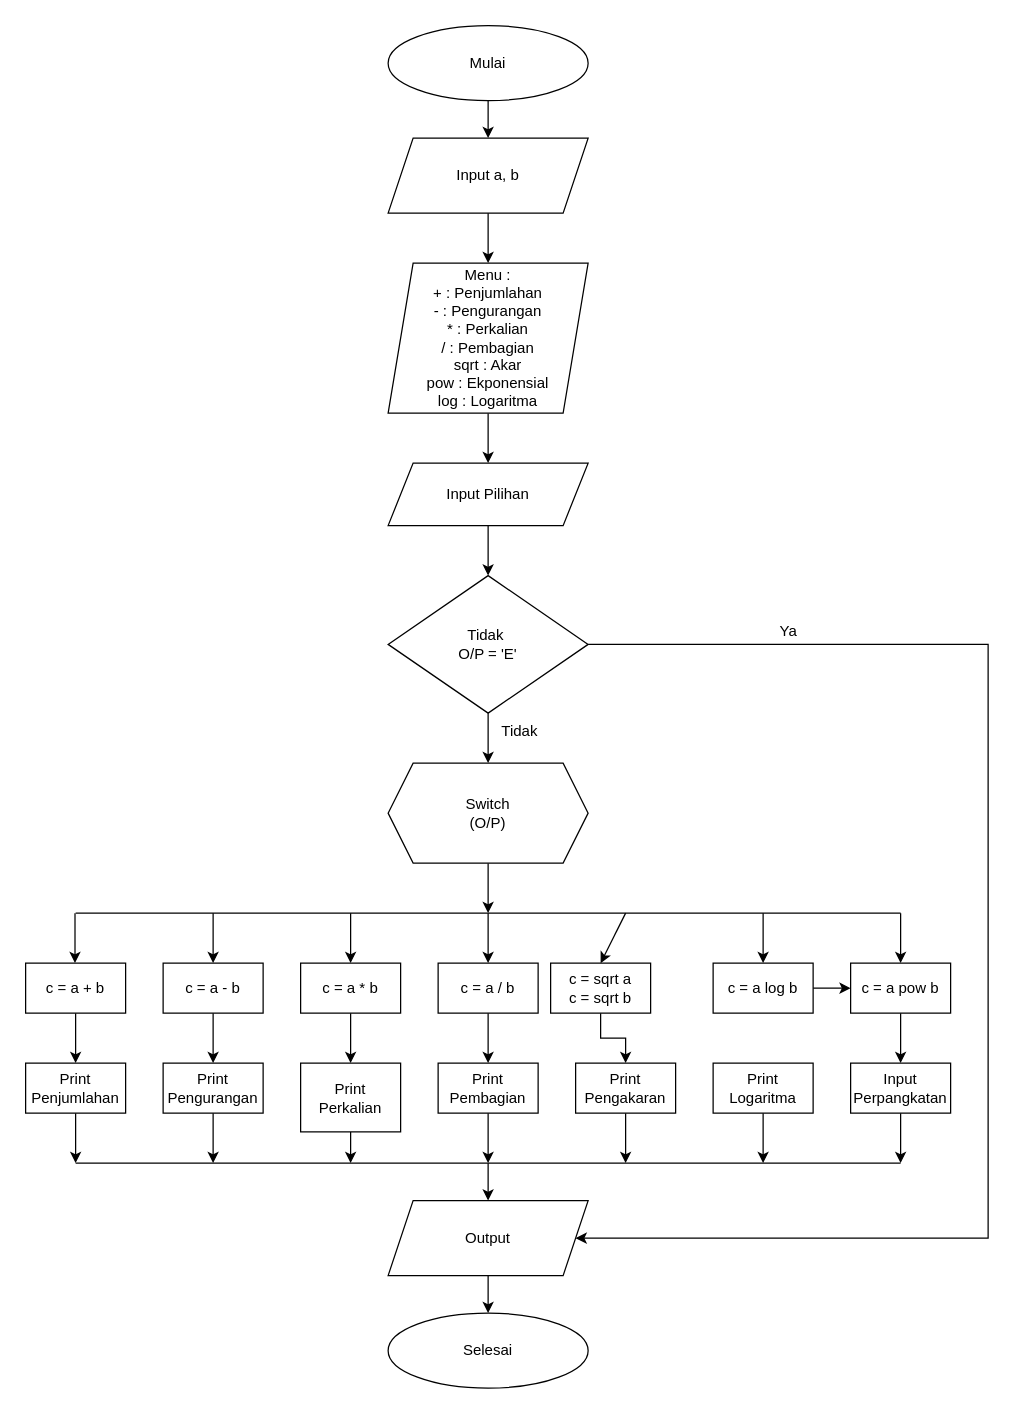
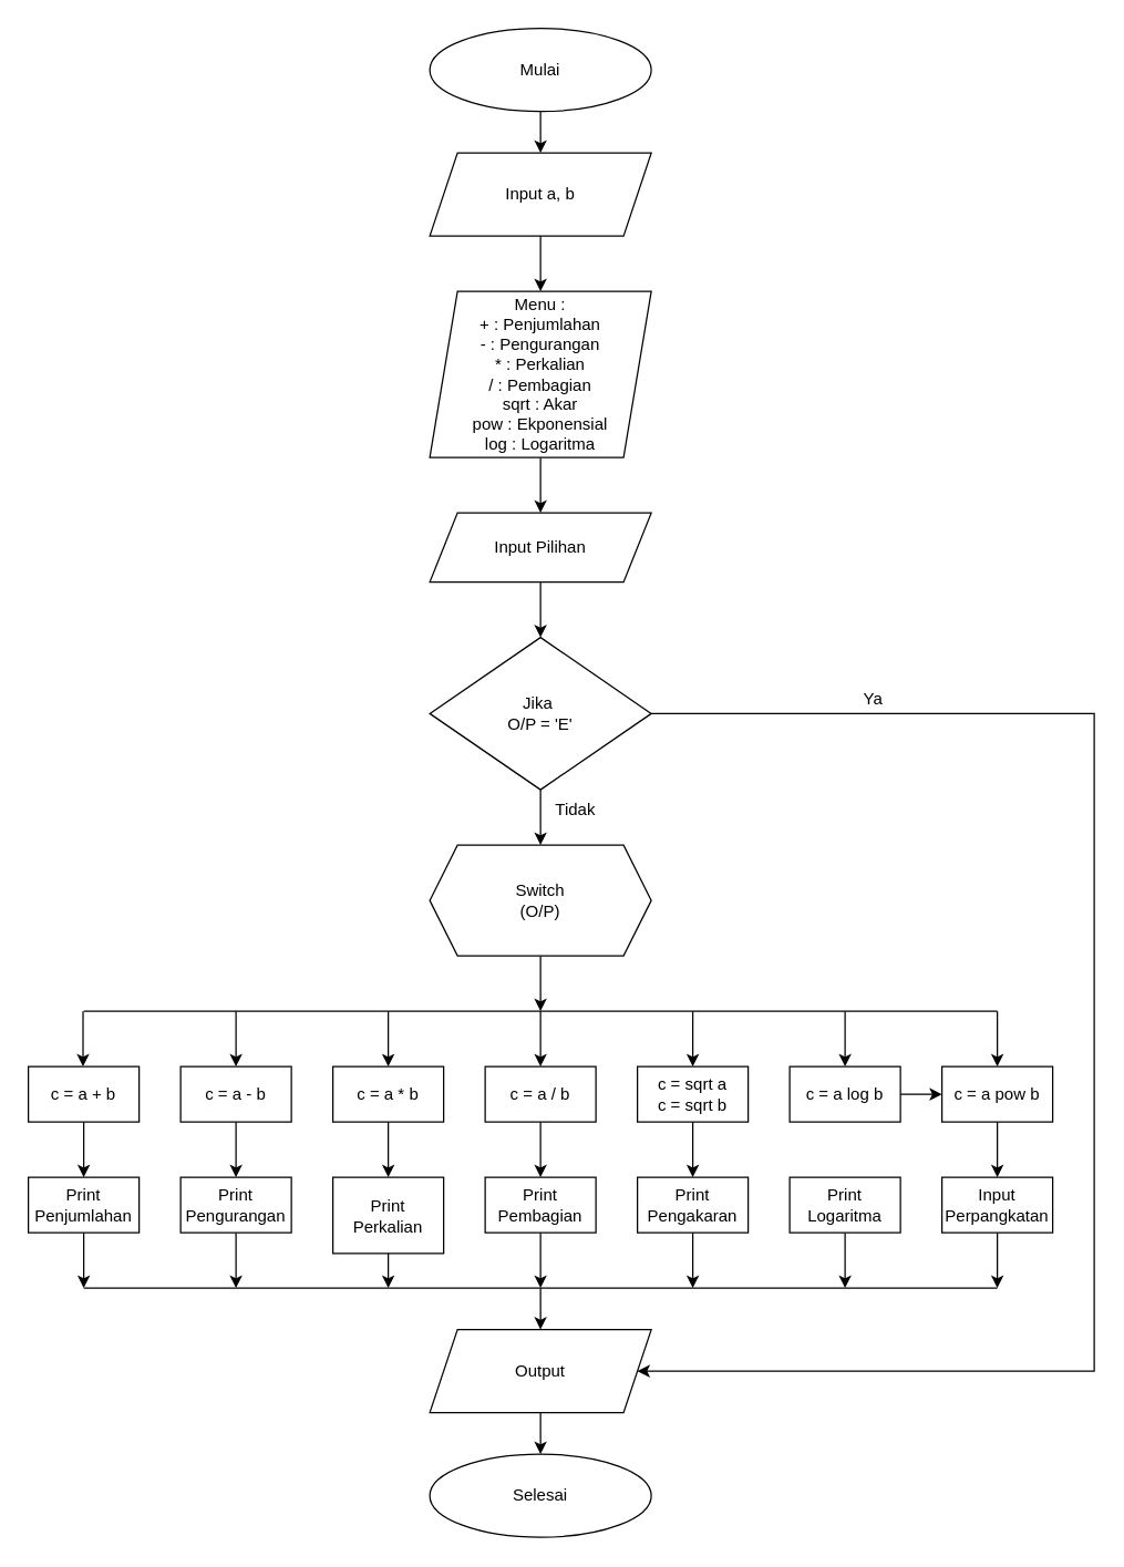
- <mxCell id="12" value="Tidak&amp;nbsp;&lt;div&gt;O/P = 'E'&lt;/div&gt;" style="rhombus;whiteSpace=wrap;html=1;labelBackgroundColor=none;" vertex="1" parent="1"><mxGeometry x="310" y="460" width="160" height="110" as="geometry" /></mxCell>
+ <mxCell id="12" value="Jika&amp;nbsp;&lt;div&gt;O/P = 'E'&lt;/div&gt;" style="rhombus;whiteSpace=wrap;html=1;labelBackgroundColor=none;" vertex="1" parent="1"><mxGeometry x="310" y="460" width="160" height="110" as="geometry" /></mxCell>
- <mxCell id="41" value="c = sqrt a&lt;div&gt;c = sqrt b&lt;/div&gt;" style="rounded=0;whiteSpace=wrap;html=1;labelBackgroundColor=none;" vertex="1" parent="1"><mxGeometry x="440" y="770" width="80" height="40" as="geometry" /></mxCell>
+ <mxCell id="41" value="c = sqrt a&lt;div&gt;c = sqrt b&lt;/div&gt;" style="rounded=0;whiteSpace=wrap;html=1;labelBackgroundColor=none;" vertex="1" parent="1"><mxGeometry x="460" y="770" width="80" height="40" as="geometry" /></mxCell>
